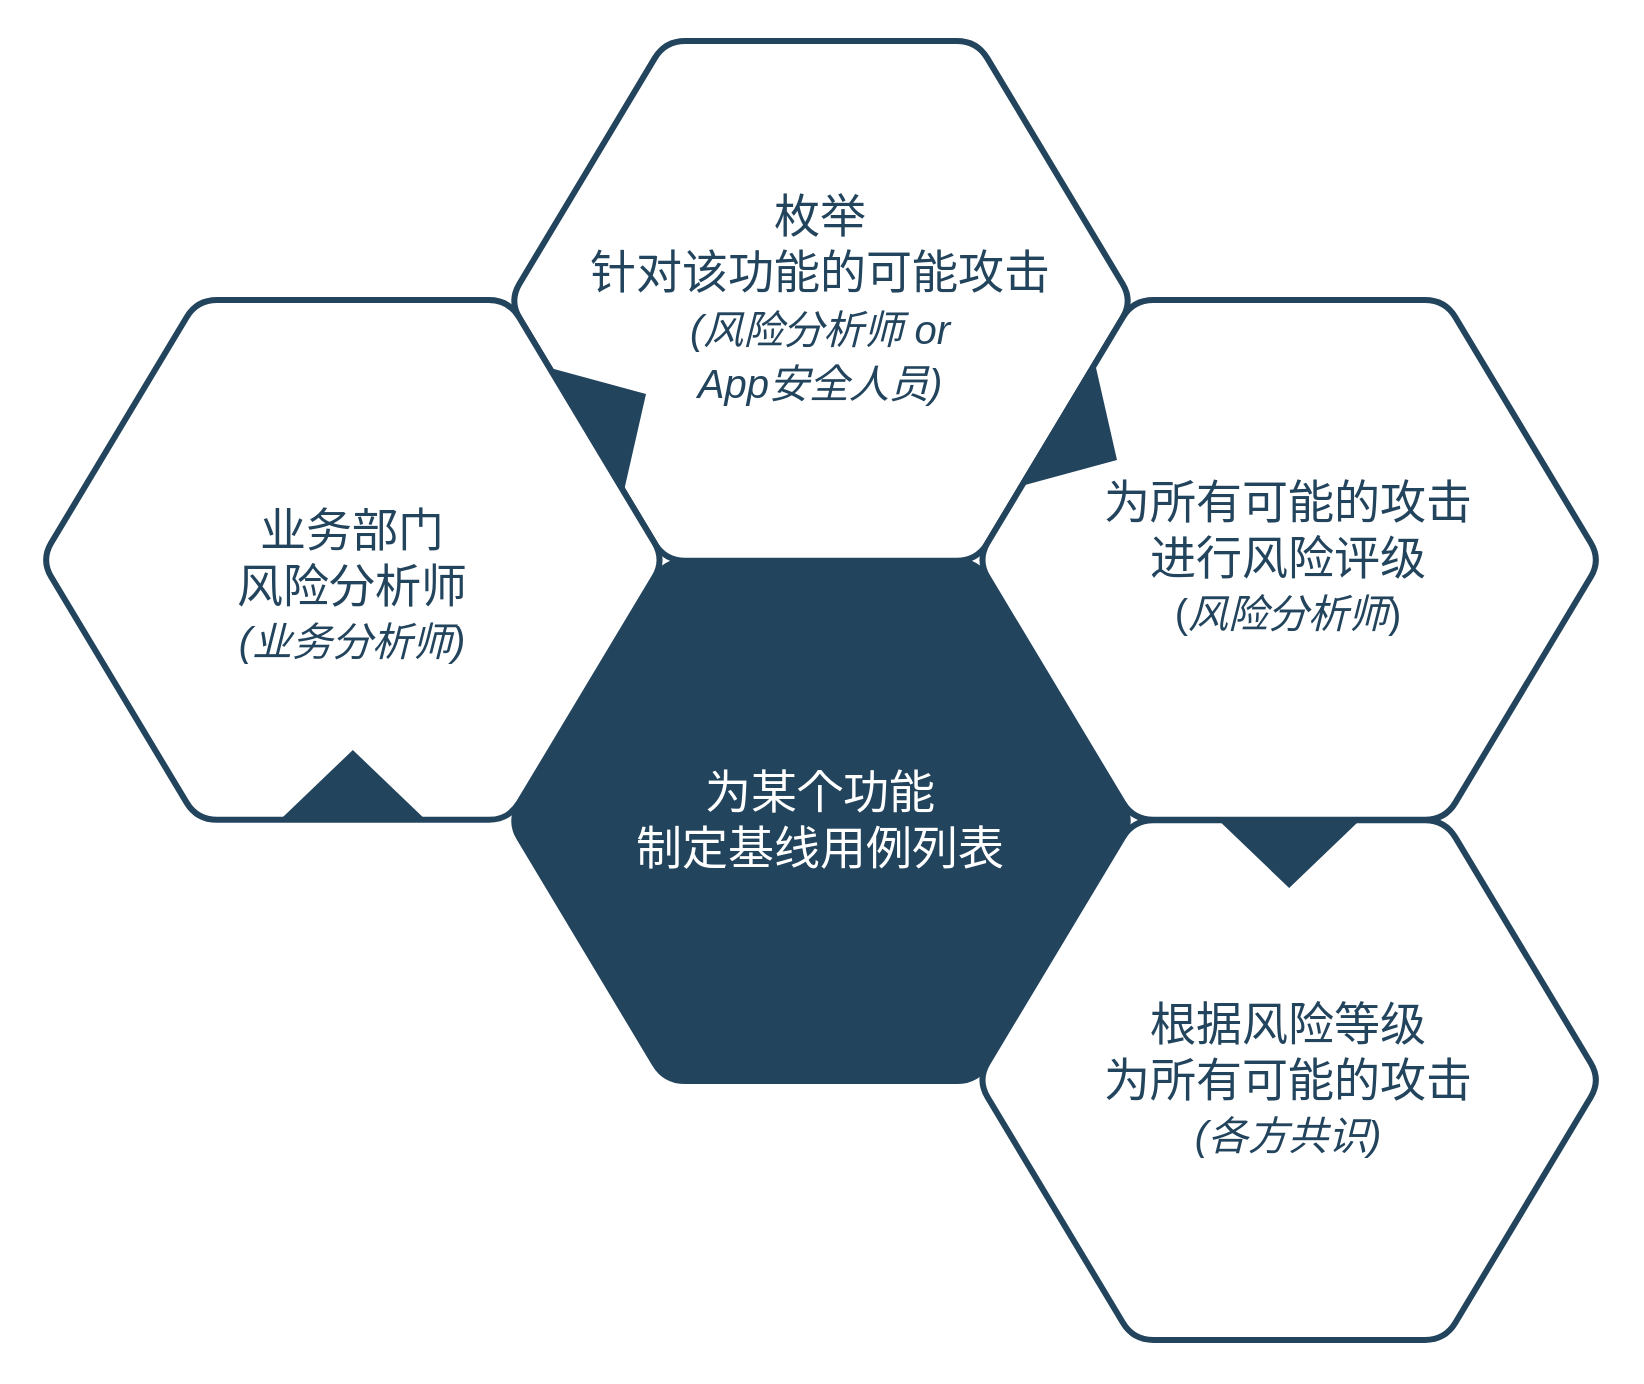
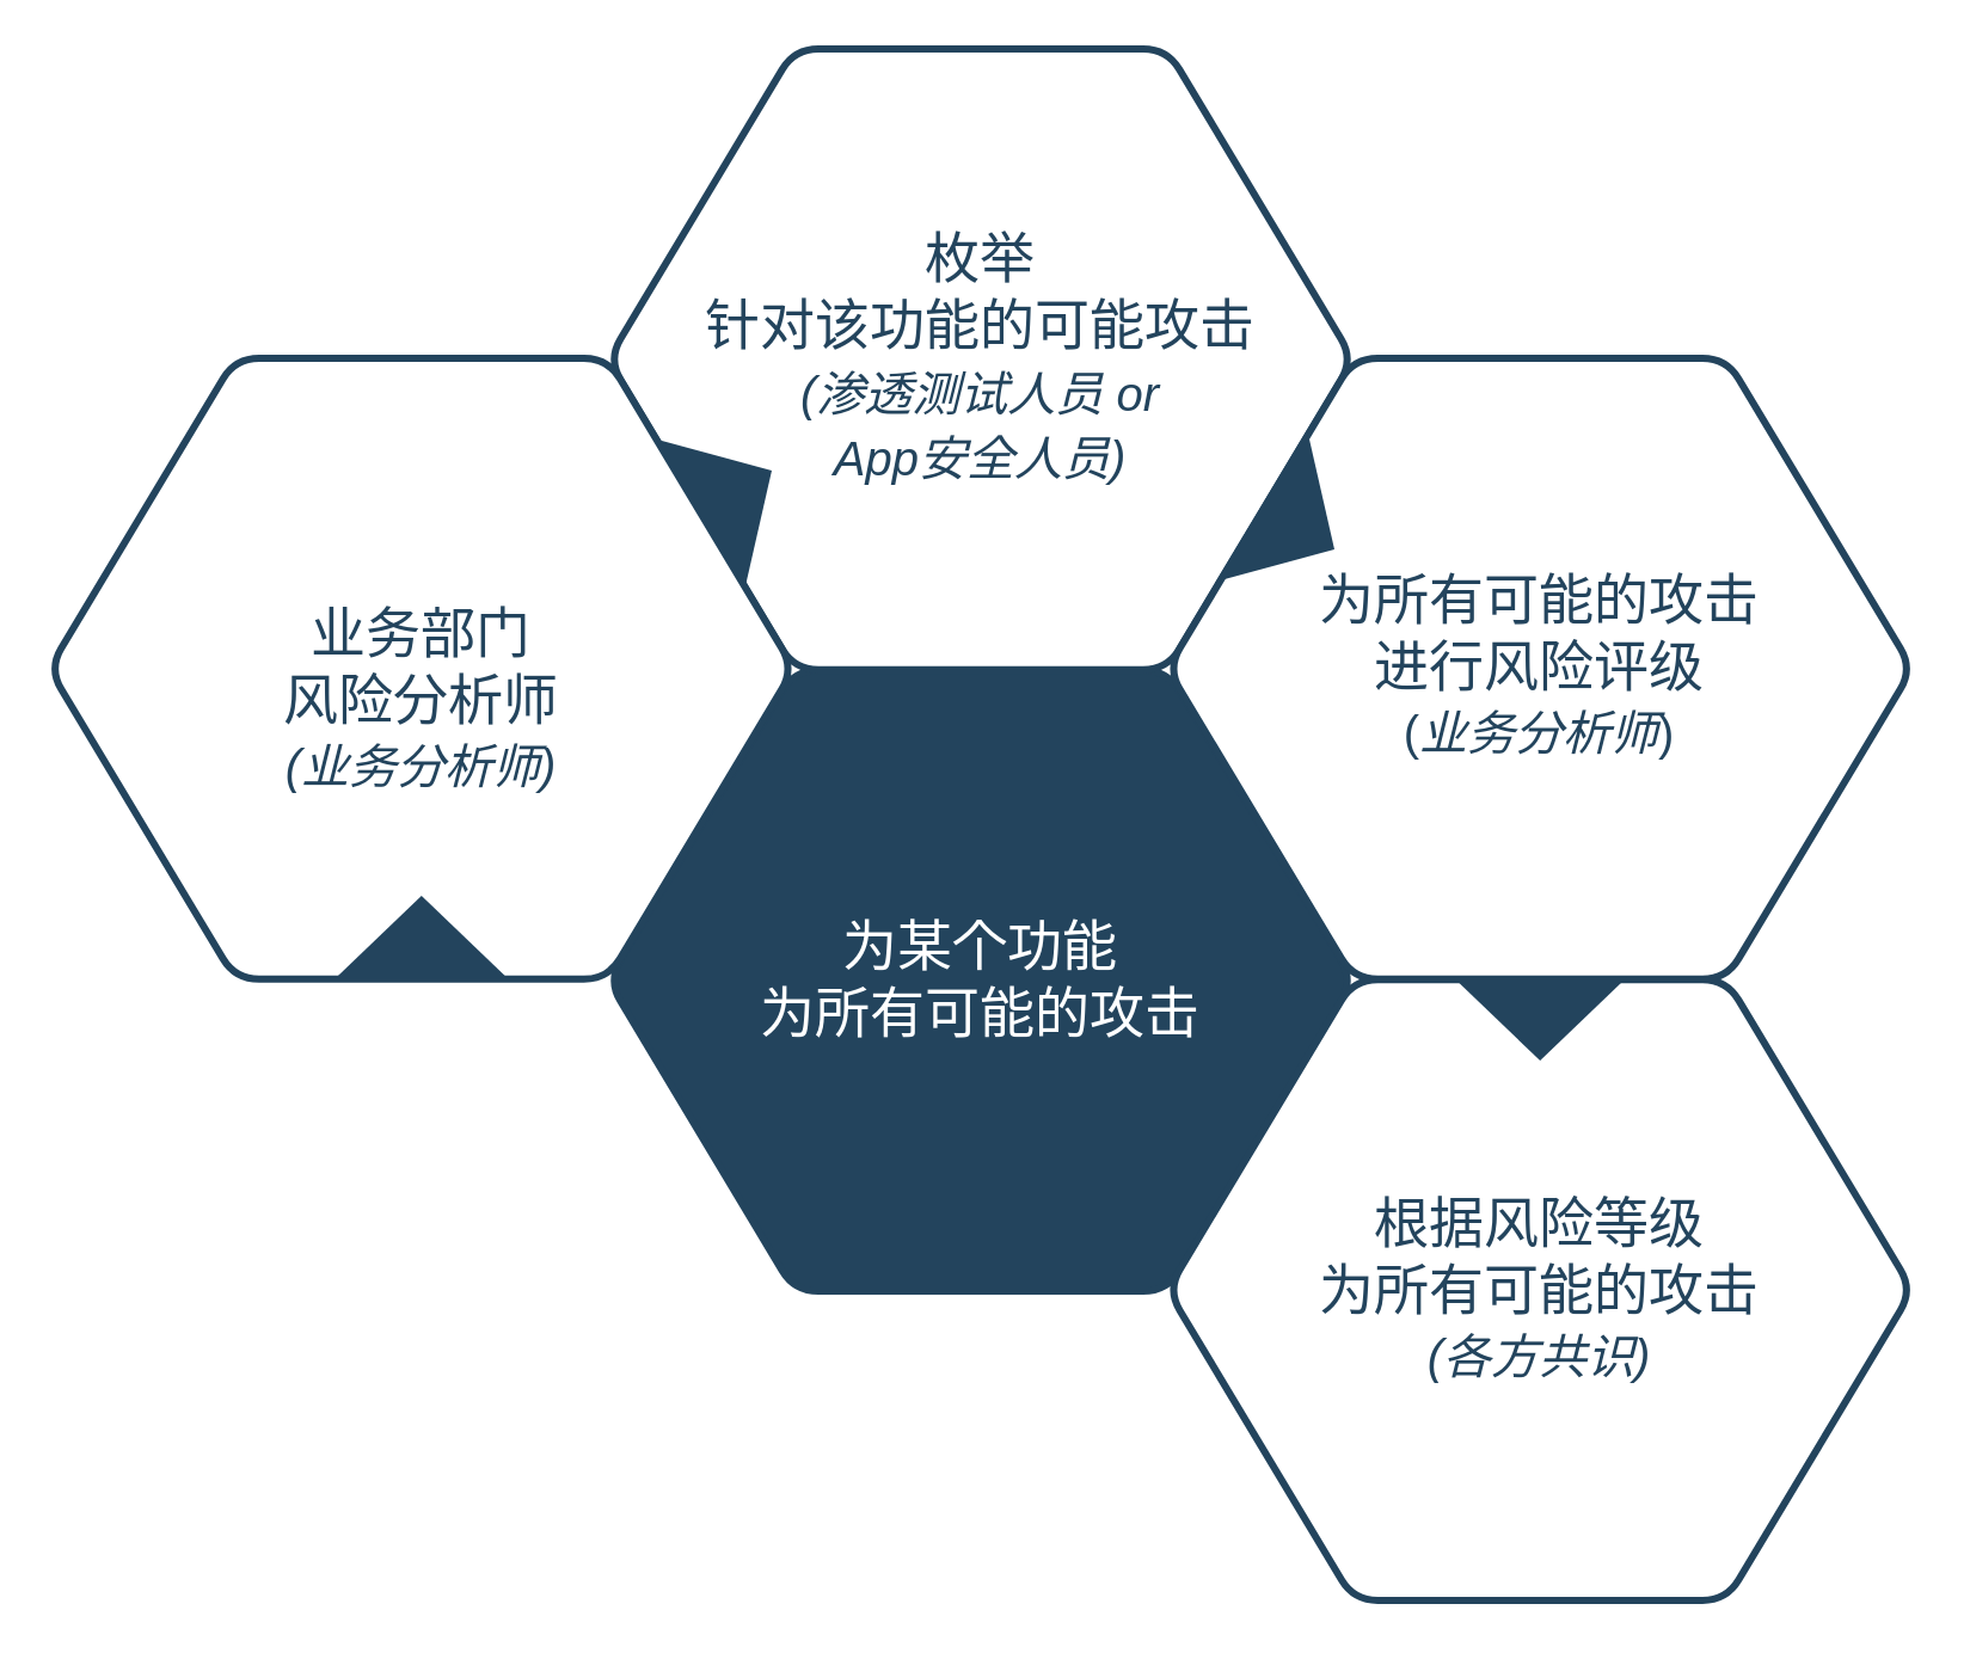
- <mxCell id="4" value="&lt;div&gt;枚举&lt;/div&gt;&lt;div&gt;针对该功能的可能攻击&lt;br&gt;&lt;/div&gt;&lt;i&gt;&lt;font style=&quot;font-size: 20px&quot;&gt;(风险分析师 or&lt;br&gt;App安全人员)&lt;/font&gt;&lt;/i&gt;" style="shape=hexagon;perimeter=hexagonPerimeter2;whiteSpace=wrap;html=1;shadow=0;labelBackgroundColor=none;strokeColor=#23445D;fillColor=#ffffff;gradientColor=none;fontFamily=Helvetica;fontSize=23;fontColor=#23445D;align=center;strokeWidth=3;rounded=1;" vertex="1" parent="1"><mxGeometry x="254.079" y="20" width="311.842" height="259.868" as="geometry" /></mxCell>
+ <mxCell id="4" value="&lt;div&gt;枚举&lt;/div&gt;&lt;div&gt;针对该功能的可能攻击&lt;br&gt;&lt;/div&gt;&lt;i&gt;&lt;font style=&quot;font-size: 20px&quot;&gt;(渗透测试人员 or&lt;br&gt;App安全人员)&lt;/font&gt;&lt;/i&gt;" style="shape=hexagon;perimeter=hexagonPerimeter2;whiteSpace=wrap;html=1;shadow=0;labelBackgroundColor=none;strokeColor=#23445D;fillColor=#ffffff;gradientColor=none;fontFamily=Helvetica;fontSize=23;fontColor=#23445D;align=center;strokeWidth=3;rounded=1;" vertex="1" parent="1"><mxGeometry x="254.079" y="20" width="311.842" height="259.868" as="geometry" /></mxCell>
- <mxCell id="5" value="为所有可能的攻击&lt;br&gt;进行风险评级&lt;br&gt;&lt;font&gt;&lt;span style=&quot;font-size: 20px&quot;&gt;(&lt;i&gt;风险分析师&lt;/i&gt;)&lt;/span&gt;&lt;/font&gt;" style="shape=hexagon;perimeter=hexagonPerimeter2;whiteSpace=wrap;html=1;shadow=0;labelBackgroundColor=none;strokeColor=#23445D;fillColor=#FFFFFF;gradientColor=none;fontFamily=Helvetica;fontSize=23;fontColor=#23445d;align=center;strokeWidth=3;rounded=1;" vertex="1" parent="1"><mxGeometry x="488.158" y="149.533" width="311.842" height="259.868" as="geometry" /></mxCell>
+ <mxCell id="5" value="为所有可能的攻击&lt;br&gt;进行风险评级&lt;br&gt;&lt;font&gt;&lt;span style=&quot;font-size: 20px&quot;&gt;(&lt;i&gt;业务分析师&lt;/i&gt;)&lt;/span&gt;&lt;/font&gt;" style="shape=hexagon;perimeter=hexagonPerimeter2;whiteSpace=wrap;html=1;shadow=0;labelBackgroundColor=none;strokeColor=#23445D;fillColor=#FFFFFF;gradientColor=none;fontFamily=Helvetica;fontSize=23;fontColor=#23445d;align=center;strokeWidth=3;rounded=1;" vertex="1" parent="1"><mxGeometry x="488.158" y="149.533" width="311.842" height="259.868" as="geometry" /></mxCell>
- <mxCell id="2" value="&lt;div&gt;&lt;/div&gt;&lt;font color=&quot;#FFFFFF&quot;&gt;为某个功能&lt;br&gt;制定基线用例列表&lt;br&gt;&lt;/font&gt;" style="shape=hexagon;perimeter=hexagonPerimeter2;whiteSpace=wrap;html=1;shadow=0;labelBackgroundColor=none;strokeColor=#23445D;fillColor=#23445D;gradientColor=none;fontFamily=Helvetica;fontSize=23;fontColor=#23445d;align=center;strokeWidth=3;rounded=1;" vertex="1" parent="1"><mxGeometry x="254.079" y="280.132" width="311.842" height="259.868" as="geometry" /></mxCell>
+ <mxCell id="2" value="&lt;div&gt;&lt;/div&gt;&lt;font color=&quot;#FFFFFF&quot;&gt;为某个功能&lt;br&gt;为所有可能的攻击&lt;br&gt;&lt;/font&gt;" style="shape=hexagon;perimeter=hexagonPerimeter2;whiteSpace=wrap;html=1;shadow=0;labelBackgroundColor=none;strokeColor=#23445D;fillColor=#23445D;gradientColor=none;fontFamily=Helvetica;fontSize=23;fontColor=#23445d;align=center;strokeWidth=3;rounded=1;" vertex="1" parent="1"><mxGeometry x="254.079" y="280.132" width="311.842" height="259.868" as="geometry" /></mxCell>
